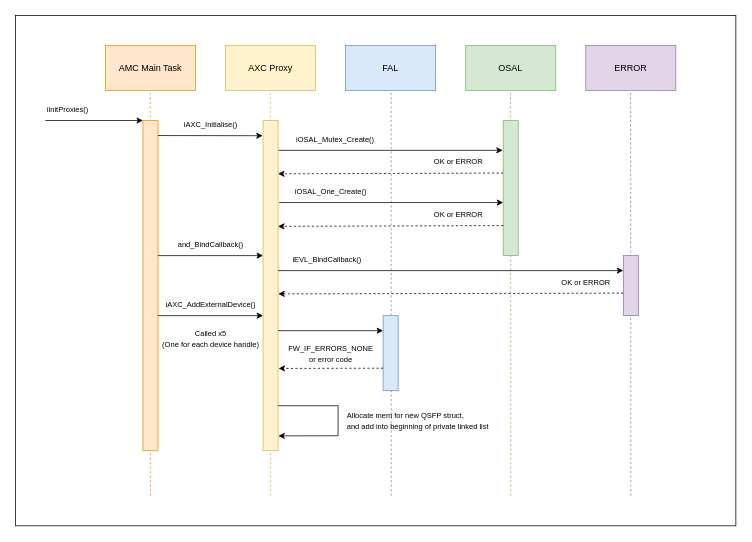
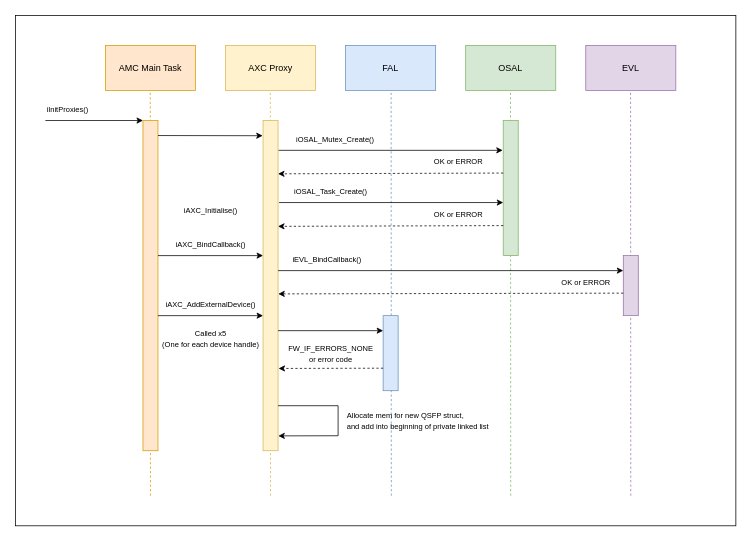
- <mxCell id="32" value="ERROR" style="rounded=0;whiteSpace=wrap;html=1;fillColor=#e1d5e7;strokeColor=#9673a6;" parent="1" vertex="1"><mxGeometry x="780" y="60" width="120" height="60" as="geometry" /></mxCell>
+ <mxCell id="32" value="EVL" style="rounded=0;whiteSpace=wrap;html=1;fillColor=#e1d5e7;strokeColor=#9673a6;" parent="1" vertex="1"><mxGeometry x="780" y="60" width="120" height="60" as="geometry" /></mxCell>
- <mxCell id="19" value="&lt;font style=&quot;font-size: 10px;&quot;&gt;iAXC_Initialise()&lt;/font&gt;" style="text;html=1;align=center;verticalAlign=middle;resizable=0;points=[];autosize=1;strokeColor=none;fillColor=none;" parent="1" vertex="1"><mxGeometry x="235" y="150" width="90" height="30" as="geometry" /></mxCell>
+ <mxCell id="19" value="&lt;font style=&quot;font-size: 10px;&quot;&gt;iAXC_Initialise()&lt;/font&gt;" style="text;html=1;align=center;verticalAlign=middle;resizable=0;points=[];autosize=1;strokeColor=none;fillColor=none;" parent="1" vertex="1"><mxGeometry x="235" y="265" width="90" height="30" as="geometry" /></mxCell>
- <mxCell id="29" value="&lt;font style=&quot;font-size: 10px;&quot;&gt;iOSAL_One_Create()&lt;/font&gt;" style="text;html=1;align=center;verticalAlign=middle;resizable=0;points=[];autosize=1;strokeColor=none;fillColor=none;" parent="1" vertex="1"><mxGeometry x="380" y="240" width="120" height="30" as="geometry" /></mxCell>
+ <mxCell id="29" value="&lt;font style=&quot;font-size: 10px;&quot;&gt;iOSAL_Task_Create()&lt;/font&gt;" style="text;html=1;align=center;verticalAlign=middle;resizable=0;points=[];autosize=1;strokeColor=none;fillColor=none;" parent="1" vertex="1"><mxGeometry x="380" y="240" width="120" height="30" as="geometry" /></mxCell>
- <mxCell id="21" value="&lt;font style=&quot;font-size: 10px;&quot;&gt;and_BindCallback()&lt;/font&gt;" style="text;html=1;align=center;verticalAlign=middle;resizable=0;points=[];autosize=1;strokeColor=none;fillColor=none;" parent="1" vertex="1"><mxGeometry x="220" y="310" width="120" height="30" as="geometry" /></mxCell>
+ <mxCell id="21" value="&lt;font style=&quot;font-size: 10px;&quot;&gt;iAXC_BindCallback()&lt;/font&gt;" style="text;html=1;align=center;verticalAlign=middle;resizable=0;points=[];autosize=1;strokeColor=none;fillColor=none;" parent="1" vertex="1"><mxGeometry x="220" y="310" width="120" height="30" as="geometry" /></mxCell>
